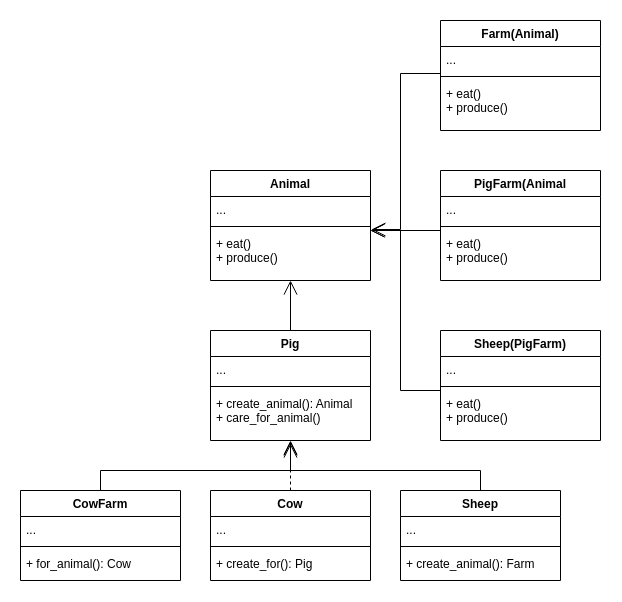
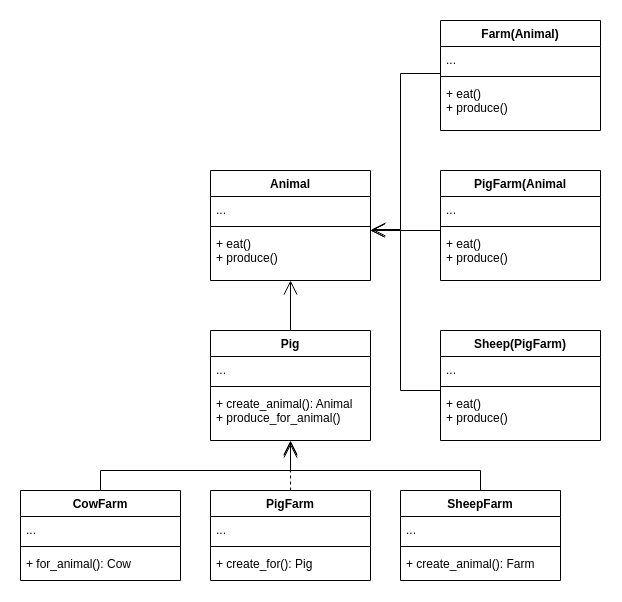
- <mxCell id="5" value="+ create_animal(): Animal&lt;div&gt;+ care_for_animal()&lt;/div&gt;" style="text;strokeColor=none;fillColor=none;align=left;verticalAlign=top;spacingLeft=4;spacingRight=4;overflow=hidden;rotatable=0;points=[[0,0.5],[1,0.5]];portConstraint=eastwest;whiteSpace=wrap;html=1;" parent="2" vertex="1"><mxGeometry y="60" width="160" height="50" as="geometry" /></mxCell>
+ <mxCell id="5" value="+ create_animal(): Animal&lt;div&gt;+ produce_for_animal()&lt;/div&gt;" style="text;strokeColor=none;fillColor=none;align=left;verticalAlign=top;spacingLeft=4;spacingRight=4;overflow=hidden;rotatable=0;points=[[0,0.5],[1,0.5]];portConstraint=eastwest;whiteSpace=wrap;html=1;" parent="2" vertex="1"><mxGeometry y="60" width="160" height="50" as="geometry" /></mxCell>
- <mxCell id="10" value="Cow" style="swimlane;fontStyle=1;align=center;verticalAlign=top;childLayout=stackLayout;horizontal=1;startSize=26;horizontalStack=0;resizeParent=1;resizeParentMax=0;resizeLast=0;collapsible=1;marginBottom=0;whiteSpace=wrap;html=1;" parent="1" vertex="1"><mxGeometry x="210" y="490" width="160" height="90" as="geometry" /></mxCell>
+ <mxCell id="10" value="PigFarm" style="swimlane;fontStyle=1;align=center;verticalAlign=top;childLayout=stackLayout;horizontal=1;startSize=26;horizontalStack=0;resizeParent=1;resizeParentMax=0;resizeLast=0;collapsible=1;marginBottom=0;whiteSpace=wrap;html=1;" parent="1" vertex="1"><mxGeometry x="210" y="490" width="160" height="90" as="geometry" /></mxCell>
- <mxCell id="14" value="Sheep" style="swimlane;fontStyle=1;align=center;verticalAlign=top;childLayout=stackLayout;horizontal=1;startSize=26;horizontalStack=0;resizeParent=1;resizeParentMax=0;resizeLast=0;collapsible=1;marginBottom=0;whiteSpace=wrap;html=1;" parent="1" vertex="1"><mxGeometry x="400" y="490" width="160" height="90" as="geometry" /></mxCell>
+ <mxCell id="14" value="SheepFarm" style="swimlane;fontStyle=1;align=center;verticalAlign=top;childLayout=stackLayout;horizontal=1;startSize=26;horizontalStack=0;resizeParent=1;resizeParentMax=0;resizeLast=0;collapsible=1;marginBottom=0;whiteSpace=wrap;html=1;" parent="1" vertex="1"><mxGeometry x="400" y="490" width="160" height="90" as="geometry" /></mxCell>
